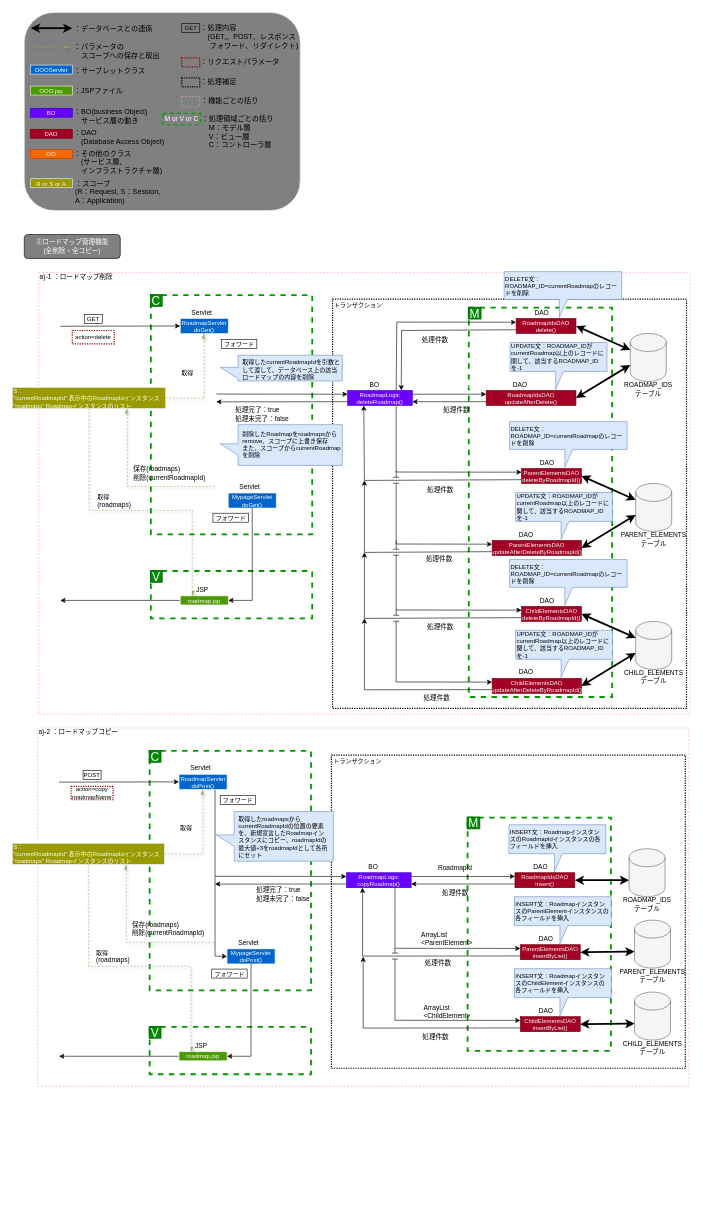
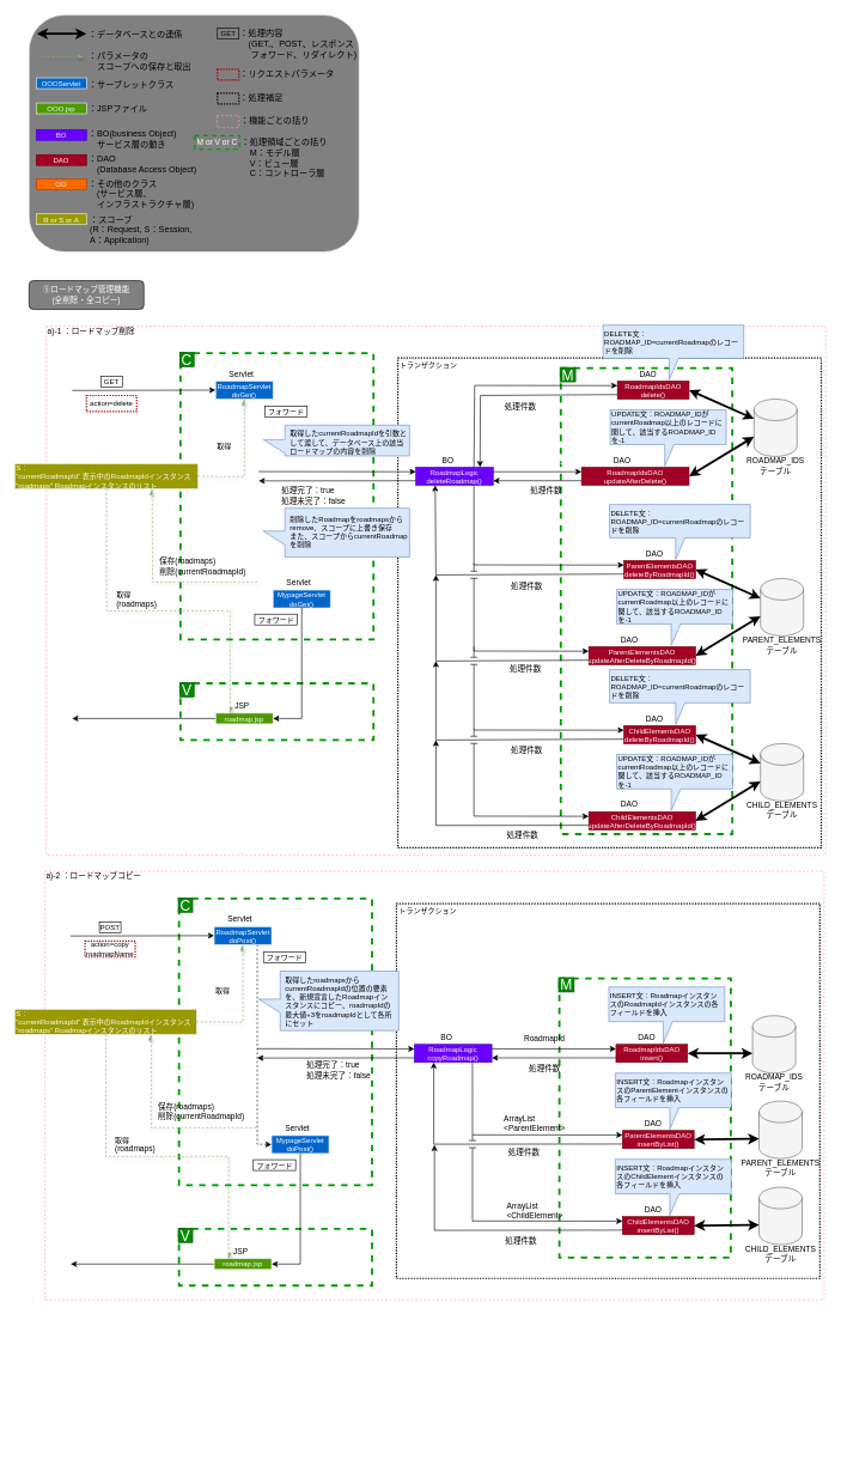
- <mxCell id="170" style="edgeStyle=none;rounded=0;html=1;exitX=0.75;exitY=1;exitDx=0;exitDy=0;entryX=0;entryY=0.5;entryDx=0;entryDy=0;fontSize=11;fontColor=#000000;fillColor=none;" parent="27" source="173" target="240" edge="1"><mxGeometry relative="1" as="geometry"><Array as="points"><mxPoint x="358" y="1593" /></Array><mxPoint x="381.25" y="1552.5" as="targetPoint" /></mxGeometry></mxCell>
+ <mxCell id="170" style="edgeStyle=none;rounded=0;html=1;exitX=0.75;exitY=1;exitDx=0;exitDy=0;entryX=0;entryY=0.5;entryDx=0;entryDy=0;fontSize=11;fontColor=#000000;fillColor=none;dashed=1;" parent="27" source="173" target="240" edge="1"><mxGeometry relative="1" as="geometry"><Array as="points"><mxPoint x="358" y="1593" /></Array><mxPoint x="381.25" y="1552.5" as="targetPoint" /></mxGeometry></mxCell>
